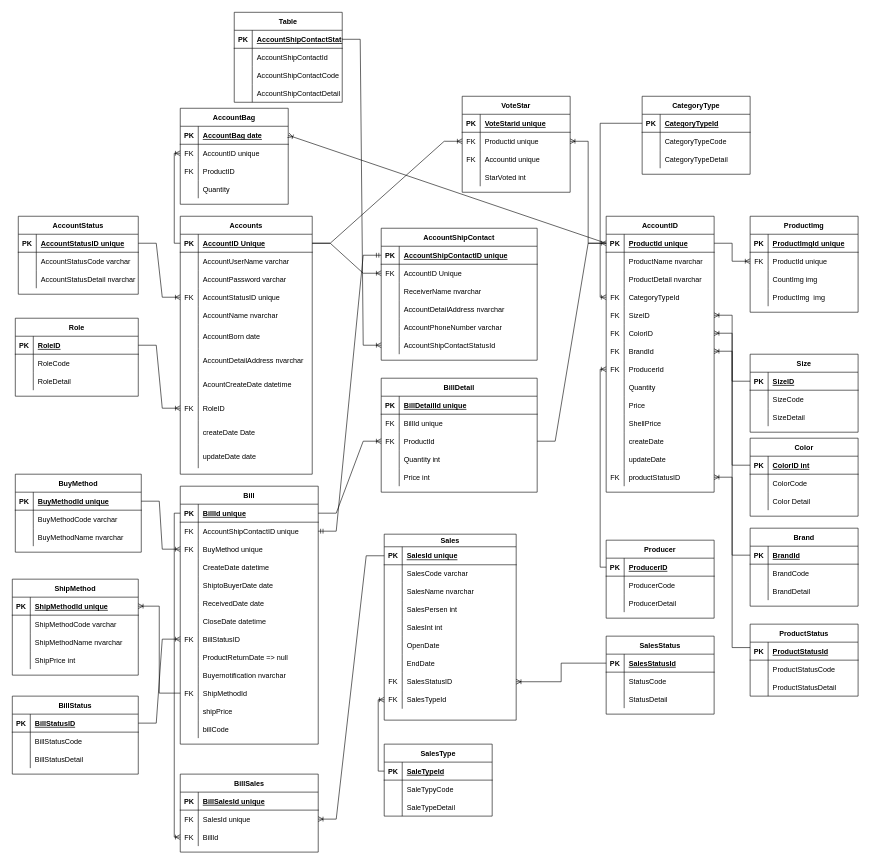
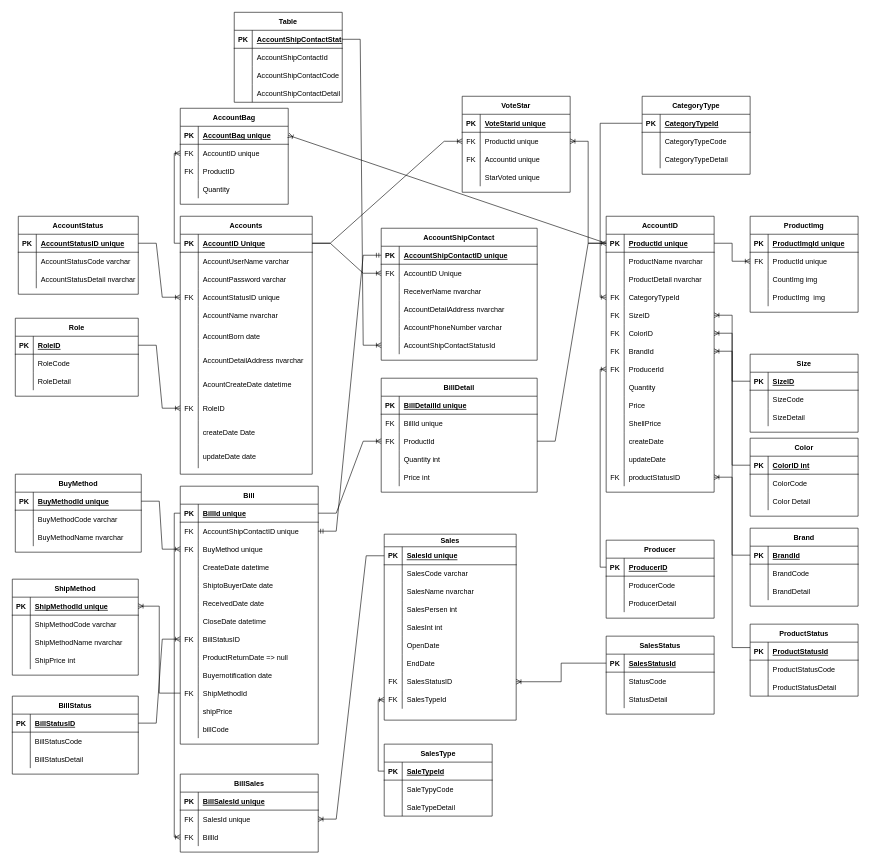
- <mxCell id="229" value="AccountBag date" style="shape=partialRectangle;connectable=0;fillColor=none;top=0;left=0;bottom=0;right=0;align=left;spacingLeft=6;fontStyle=5;overflow=hidden;" parent="227" vertex="1"><mxGeometry x="30" width="150" height="30" as="geometry"><mxRectangle width="150" height="30" as="alternateBounds" /></mxGeometry></mxCell>
+ <mxCell id="229" value="AccountBag unique" style="shape=partialRectangle;connectable=0;fillColor=none;top=0;left=0;bottom=0;right=0;align=left;spacingLeft=6;fontStyle=5;overflow=hidden;" parent="227" vertex="1"><mxGeometry x="30" width="150" height="30" as="geometry"><mxRectangle width="150" height="30" as="alternateBounds" /></mxGeometry></mxCell>
- <mxCell id="252" value="StarVoted int" style="shape=partialRectangle;connectable=0;fillColor=none;top=0;left=0;bottom=0;right=0;align=left;spacingLeft=6;overflow=hidden;" parent="250" vertex="1"><mxGeometry x="30" width="150" height="30" as="geometry"><mxRectangle width="150" height="30" as="alternateBounds" /></mxGeometry></mxCell>
+ <mxCell id="252" value="StarVoted unique" style="shape=partialRectangle;connectable=0;fillColor=none;top=0;left=0;bottom=0;right=0;align=left;spacingLeft=6;overflow=hidden;" parent="250" vertex="1"><mxGeometry x="30" width="150" height="30" as="geometry"><mxRectangle width="150" height="30" as="alternateBounds" /></mxGeometry></mxCell>
- <mxCell id="138" value="Buyernotification nvarchar" style="shape=partialRectangle;connectable=0;fillColor=none;top=0;left=0;bottom=0;right=0;align=left;spacingLeft=6;overflow=hidden;" parent="136" vertex="1"><mxGeometry x="30" width="200" height="30" as="geometry"><mxRectangle width="200" height="30" as="alternateBounds" /></mxGeometry></mxCell>
+ <mxCell id="138" value="Buyernotification date" style="shape=partialRectangle;connectable=0;fillColor=none;top=0;left=0;bottom=0;right=0;align=left;spacingLeft=6;overflow=hidden;" parent="136" vertex="1"><mxGeometry x="30" width="200" height="30" as="geometry"><mxRectangle width="200" height="30" as="alternateBounds" /></mxGeometry></mxCell>
